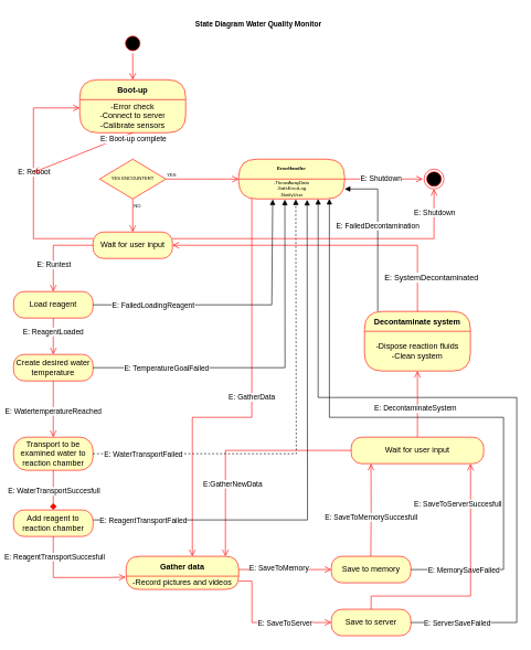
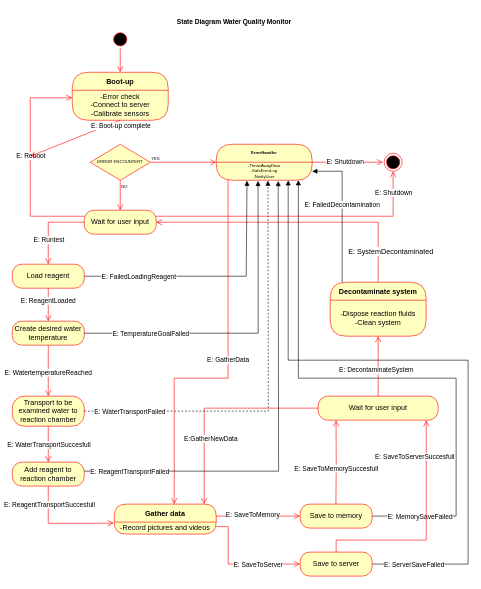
- <mxCell id="60" value="YES ENCOUNTERT" style="rhombus;whiteSpace=wrap;html=1;fillColor=#ffffc0;strokeColor=#ff0000;fontSize=7;" parent="1" vertex="1"><mxGeometry x="150" y="240" width="100" height="60" as="geometry" /></mxCell>
+ <mxCell id="60" value="ERROR ENCOUNTERT" style="rhombus;whiteSpace=wrap;html=1;fillColor=#ffffc0;strokeColor=#ff0000;fontSize=7;" parent="1" vertex="1"><mxGeometry x="150" y="240" width="100" height="60" as="geometry" /></mxCell>
- <mxCell id="9" value="" style="edgeStyle=orthogonalEdgeStyle;html=1;verticalAlign=bottom;endArrow=diamond;endSize=8;strokeColor=#ff0000;rounded=0;entryX=0.5;entryY=0;entryDx=0;entryDy=0;" parent="1" source="8" target="20" edge="1"><mxGeometry relative="1" as="geometry"><mxPoint x="120" y="810" as="targetPoint" /></mxGeometry></mxCell>
+ <mxCell id="9" value="" style="edgeStyle=orthogonalEdgeStyle;html=1;verticalAlign=bottom;endArrow=open;endSize=8;strokeColor=#ff0000;rounded=0;entryX=0.5;entryY=0;entryDx=0;entryDy=0;" parent="1" source="8" target="20" edge="1"><mxGeometry relative="1" as="geometry"><mxPoint x="120" y="810" as="targetPoint" /></mxGeometry></mxCell>
